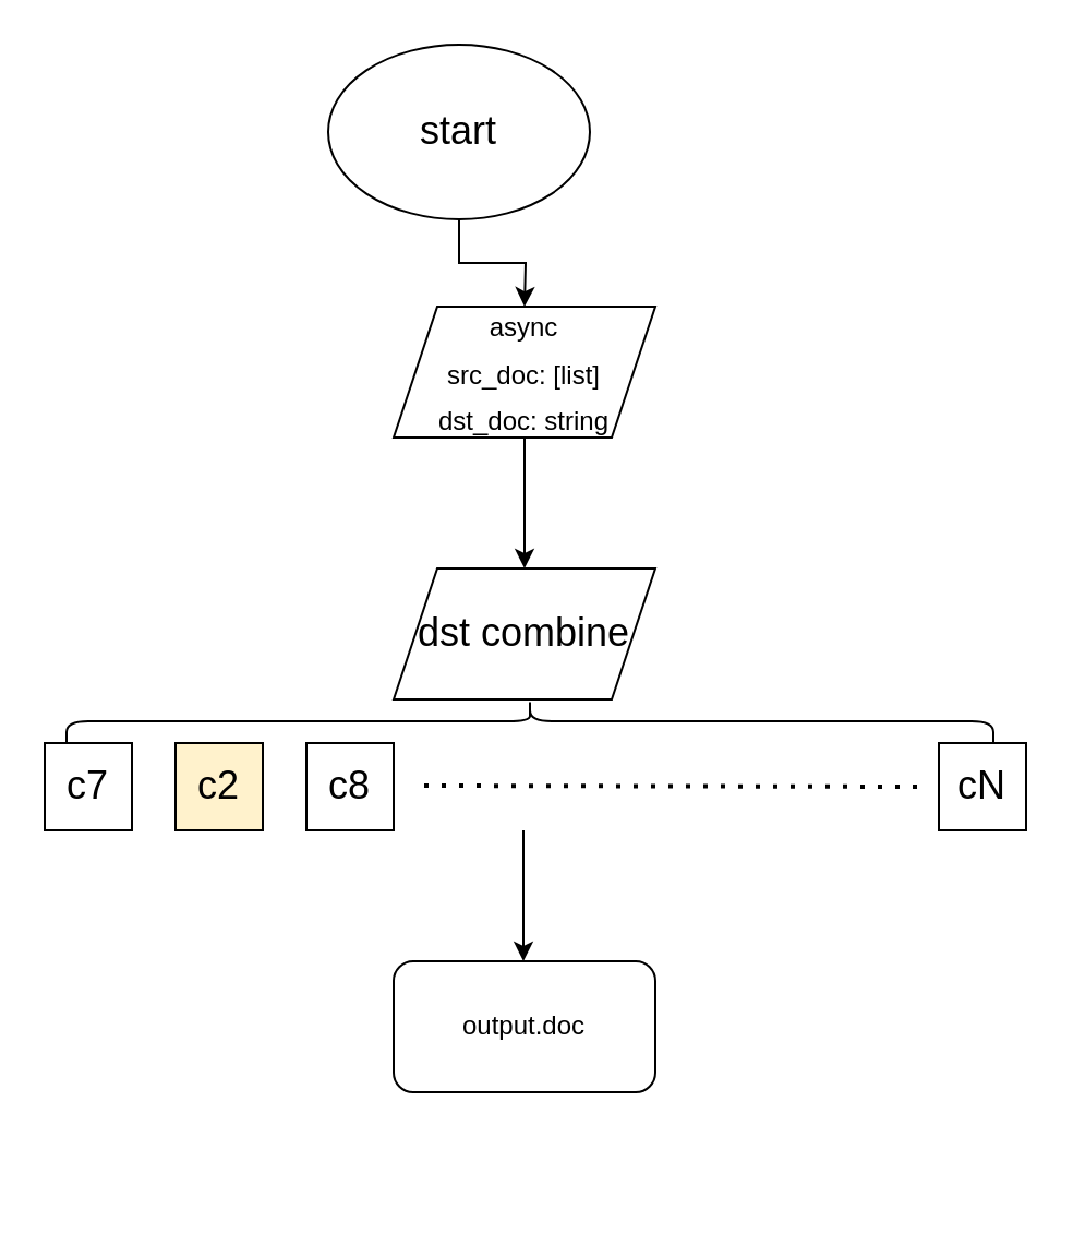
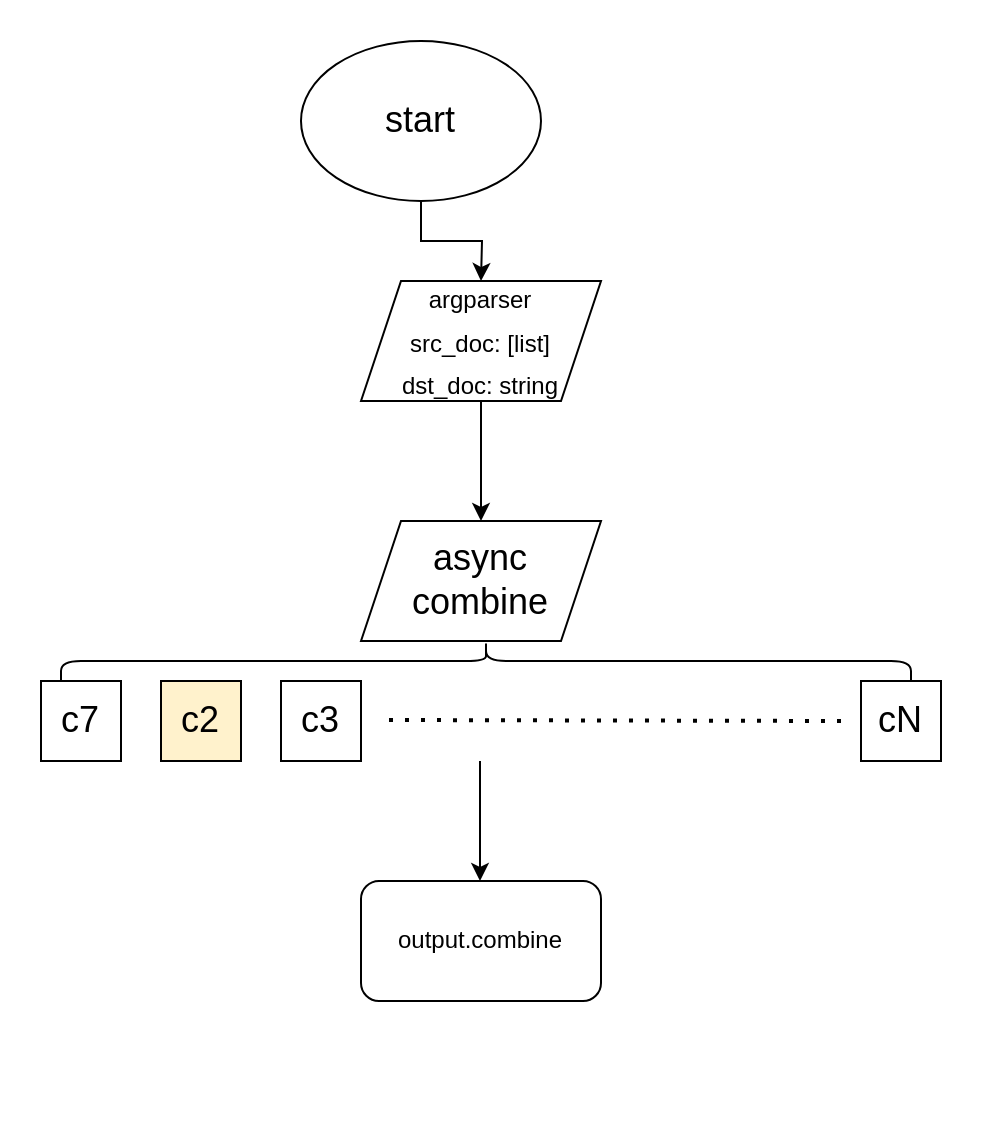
- <mxCell id="13" value="&lt;span style=&quot;font-size: 12px;&quot;&gt;async&lt;/span&gt;&lt;br style=&quot;font-size: 12px;&quot;&gt;&lt;span style=&quot;font-size: 12px;&quot;&gt;src_doc: [list]&lt;/span&gt;&lt;br style=&quot;font-size: 12px;&quot;&gt;&lt;span style=&quot;font-size: 12px;&quot;&gt;dst_doc: string&lt;/span&gt;" style="shape=parallelogram;perimeter=parallelogramPerimeter;whiteSpace=wrap;html=1;fixedSize=1;fontSize=18;" vertex="1" parent="1"><mxGeometry x="180" y="140" width="120" height="60" as="geometry" /></mxCell>
+ <mxCell id="13" value="&lt;span style=&quot;font-size: 12px;&quot;&gt;argparser&lt;/span&gt;&lt;br style=&quot;font-size: 12px;&quot;&gt;&lt;span style=&quot;font-size: 12px;&quot;&gt;src_doc: [list]&lt;/span&gt;&lt;br style=&quot;font-size: 12px;&quot;&gt;&lt;span style=&quot;font-size: 12px;&quot;&gt;dst_doc: string&lt;/span&gt;" style="shape=parallelogram;perimeter=parallelogramPerimeter;whiteSpace=wrap;html=1;fixedSize=1;fontSize=18;" vertex="1" parent="1"><mxGeometry x="180" y="140" width="120" height="60" as="geometry" /></mxCell>
- <mxCell id="14" value="dst combine" style="shape=parallelogram;perimeter=parallelogramPerimeter;whiteSpace=wrap;html=1;fixedSize=1;fontSize=18;" vertex="1" parent="1"><mxGeometry x="180" y="260" width="120" height="60" as="geometry" /></mxCell>
+ <mxCell id="14" value="async combine" style="shape=parallelogram;perimeter=parallelogramPerimeter;whiteSpace=wrap;html=1;fixedSize=1;fontSize=18;" vertex="1" parent="1"><mxGeometry x="180" y="260" width="120" height="60" as="geometry" /></mxCell>
- <mxCell id="9" value="c8" style="rounded=0;whiteSpace=wrap;html=1;fontSize=18;" vertex="1" parent="1"><mxGeometry x="140" y="340" width="40" height="40" as="geometry" /></mxCell>
+ <mxCell id="9" value="c3" style="rounded=0;whiteSpace=wrap;html=1;fontSize=18;" vertex="1" parent="1"><mxGeometry x="140" y="340" width="40" height="40" as="geometry" /></mxCell>
- <mxCell id="12" value="output.doc" style="rounded=1;whiteSpace=wrap;html=1;" vertex="1" parent="1"><mxGeometry x="180" y="440" width="120" height="60" as="geometry" /></mxCell>
+ <mxCell id="12" value="output.combine" style="rounded=1;whiteSpace=wrap;html=1;" vertex="1" parent="1"><mxGeometry x="180" y="440" width="120" height="60" as="geometry" /></mxCell>
